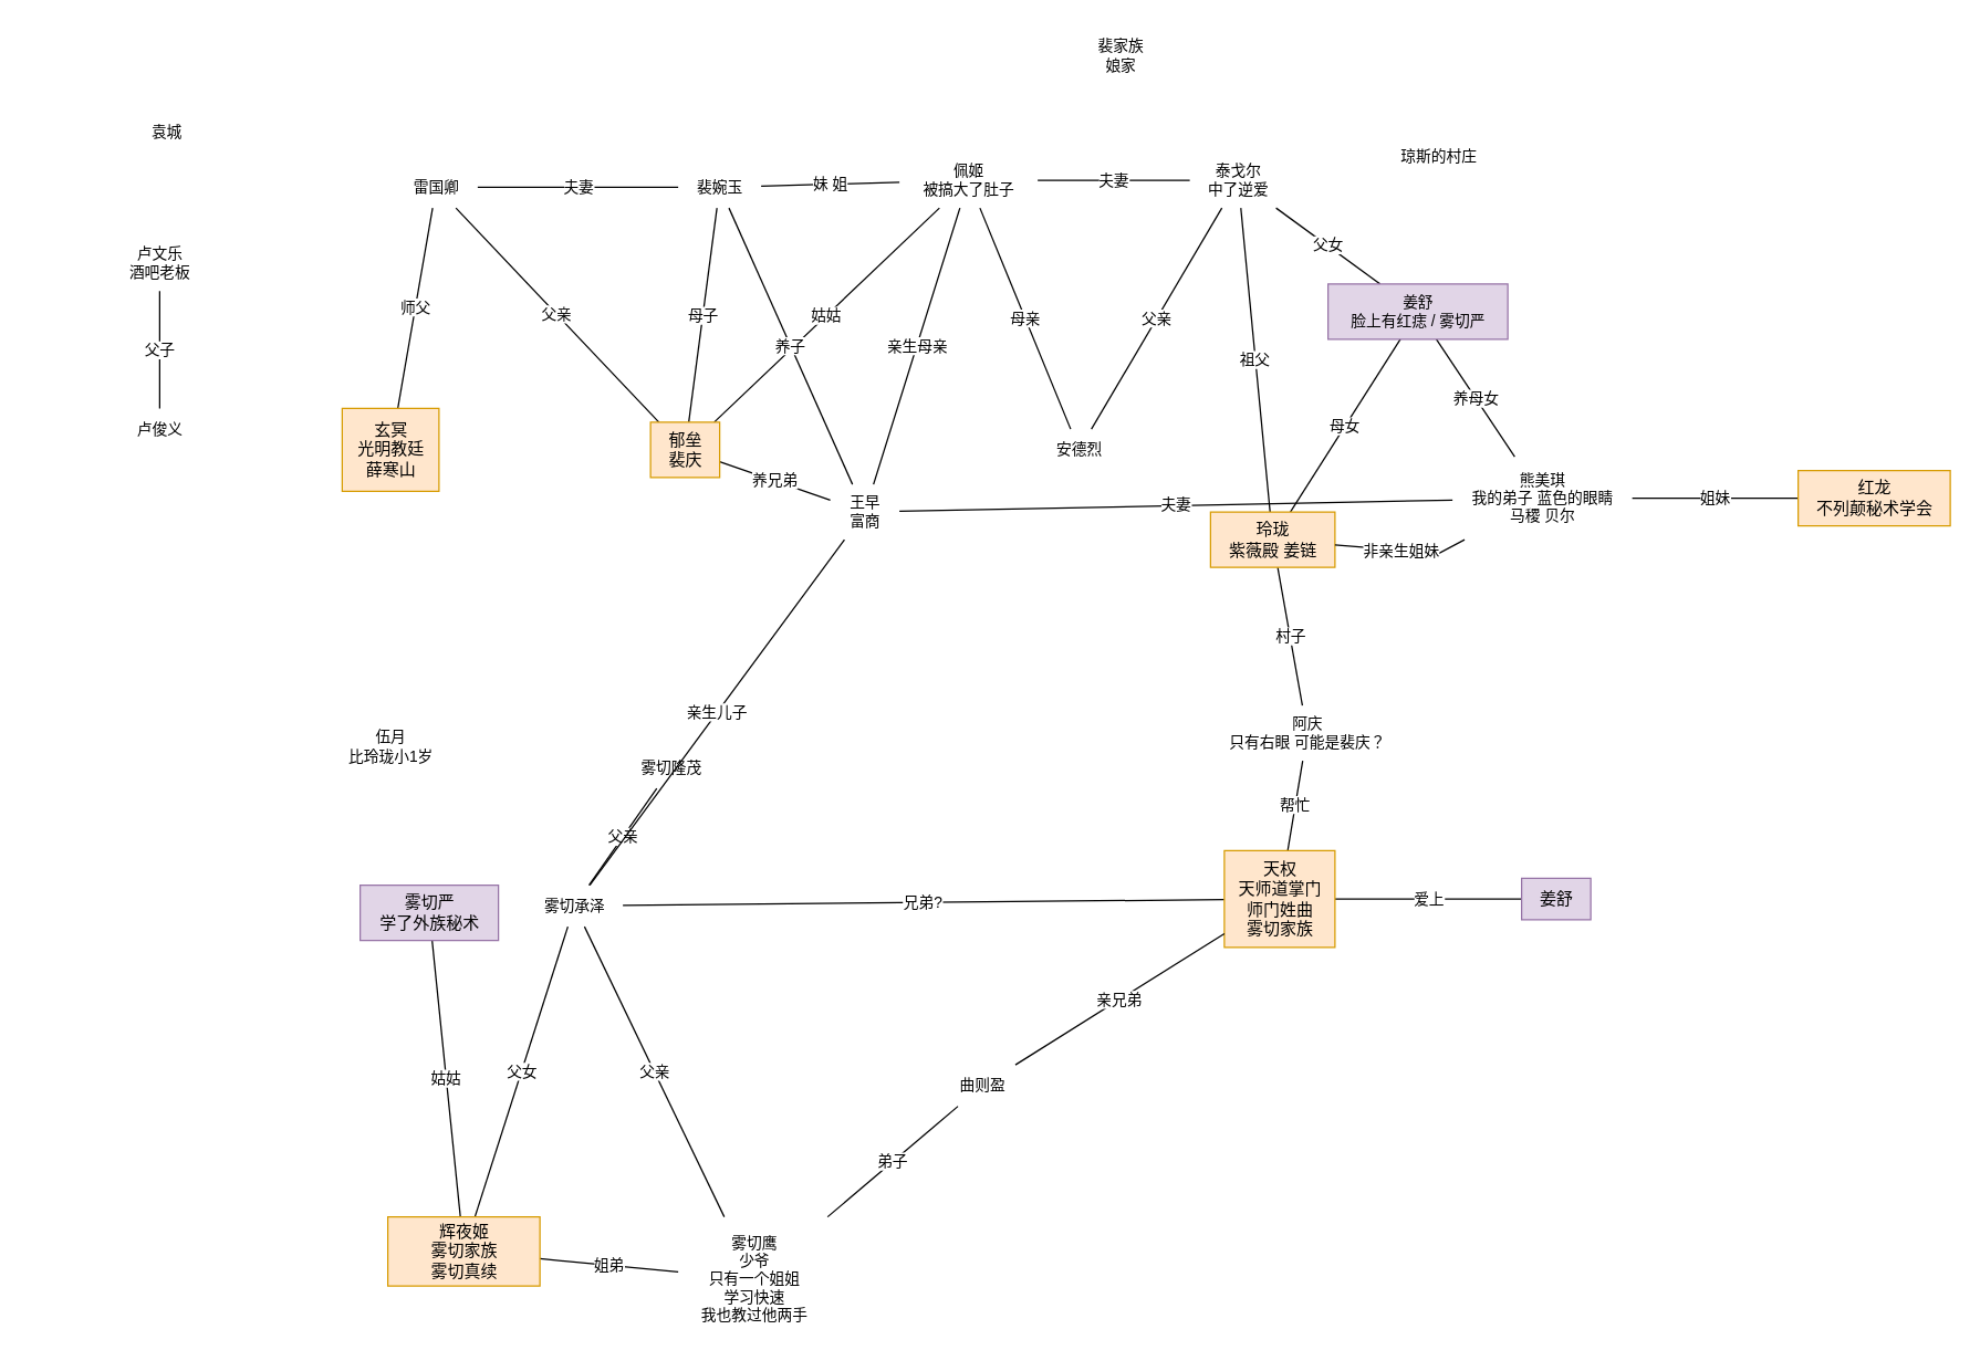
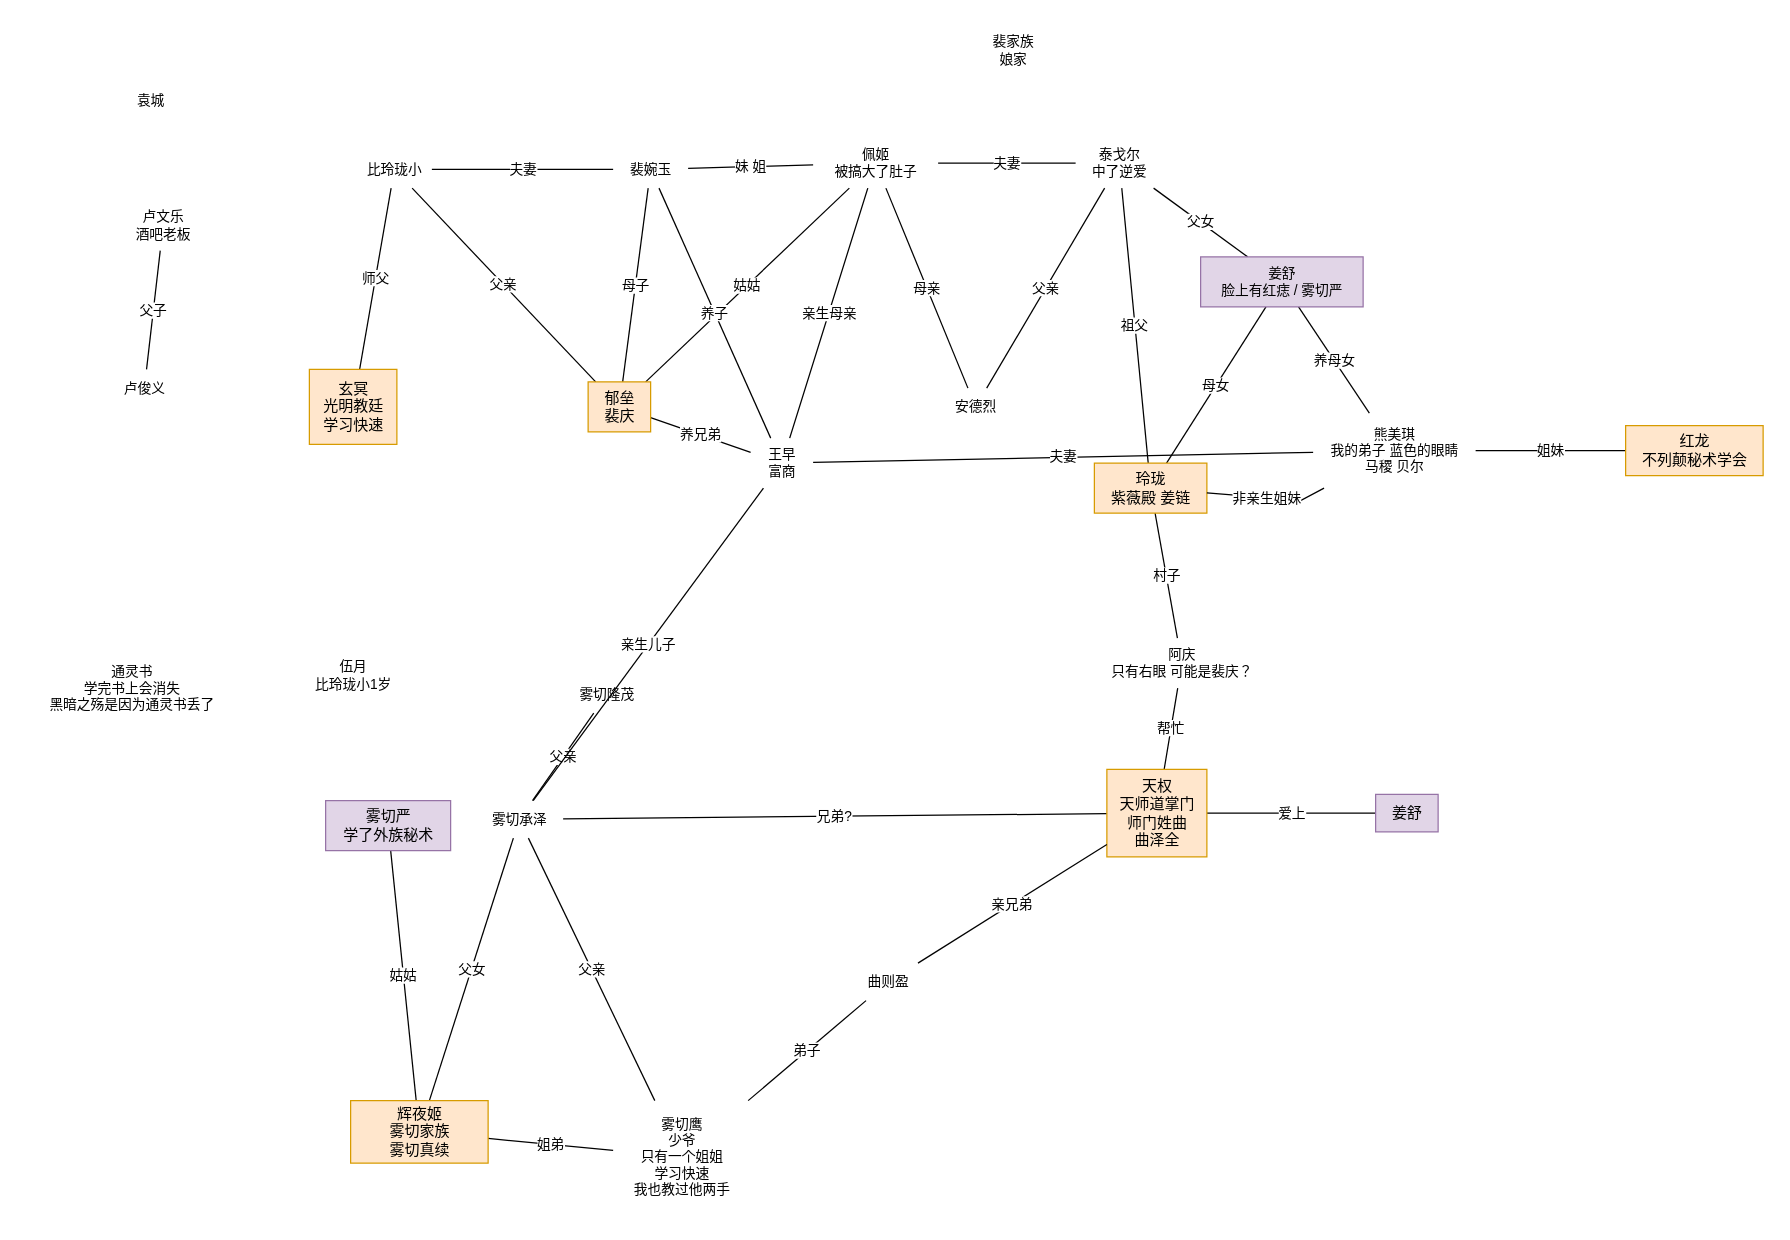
- <mxCell id="54" value="袁城" style="text;html=1;align=center;verticalAlign=middle;resizable=0;points=[];autosize=1;strokeColor=none;fillColor=none;fontSize=11;fontFamily=Helvetica;fontColor=default;" vertex="1" parent="1"><mxGeometry x="95" y="80" width="50" height="30" as="geometry" /></mxCell>
+ <mxCell id="54" value="袁城" style="text;html=1;align=center;verticalAlign=middle;resizable=0;points=[];autosize=1;strokeColor=none;fillColor=none;fontSize=11;fontFamily=Helvetica;fontColor=default;" vertex="1" parent="1"><mxGeometry x="95" y="65" width="50" height="30" as="geometry" /></mxCell>
- <mxCell id="41" value="琼斯的村庄" style="text;html=1;align=center;verticalAlign=middle;resizable=0;points=[];autosize=1;strokeColor=none;fillColor=none;fontSize=11;fontFamily=Helvetica;fontColor=default;" vertex="1" parent="1"><mxGeometry x="1000" y="98" width="80" height="30" as="geometry" /></mxCell>
- <mxCell id="27" value="雷国卿" style="text;html=1;align=center;verticalAlign=middle;resizable=0;points=[];autosize=1;strokeColor=none;fillColor=none;fontSize=11;fontFamily=Helvetica;fontColor=default;" vertex="1" parent="1"><mxGeometry x="285" y="120" width="60" height="30" as="geometry" /></mxCell>
+ <mxCell id="27" value="比玲珑小" style="text;html=1;align=center;verticalAlign=middle;resizable=0;points=[];autosize=1;strokeColor=none;fillColor=none;fontSize=11;fontFamily=Helvetica;fontColor=default;" vertex="1" parent="1"><mxGeometry x="285" y="120" width="60" height="30" as="geometry" /></mxCell>
- <mxCell id="53" value="卢文乐&lt;br&gt;酒吧老板" style="text;html=1;align=center;verticalAlign=middle;resizable=0;points=[];autosize=1;strokeColor=none;fillColor=none;fontSize=11;fontFamily=Helvetica;fontColor=default;" vertex="1" parent="1"><mxGeometry x="80" y="170" width="70" height="40" as="geometry" /></mxCell>
+ <mxCell id="53" value="卢文乐&lt;br&gt;酒吧老板" style="text;html=1;align=center;verticalAlign=middle;resizable=0;points=[];autosize=1;strokeColor=none;fillColor=none;fontSize=11;fontFamily=Helvetica;fontColor=default;" vertex="1" parent="1"><mxGeometry x="95" y="160" width="70" height="40" as="geometry" /></mxCell>
- <mxCell id="18" value="玄冥&lt;br&gt;光明教廷&lt;br&gt;薛寒山" style="text;html=1;align=center;verticalAlign=middle;resizable=0;points=[];autosize=1;strokeColor=#d79b00;fillColor=#ffe6cc;" vertex="1" parent="1"><mxGeometry x="247" y="295" width="70" height="60" as="geometry" /></mxCell>
+ <mxCell id="18" value="玄冥&lt;br&gt;光明教廷&lt;br&gt;学习快速" style="text;html=1;align=center;verticalAlign=middle;resizable=0;points=[];autosize=1;strokeColor=#d79b00;fillColor=#ffe6cc;" vertex="1" parent="1"><mxGeometry x="247" y="295" width="70" height="60" as="geometry" /></mxCell>
+ <mxCell id="58" value="通灵书&lt;br&gt;学完书上会消失&lt;br&gt;黑暗之殇是因为通灵书丢了" style="text;html=1;align=center;verticalAlign=middle;resizable=0;points=[];autosize=1;strokeColor=none;fillColor=none;fontSize=11;fontFamily=Helvetica;fontColor=default;" vertex="1" parent="1"><mxGeometry x="20" y="520" width="170" height="60" as="geometry" /></mxCell>
- <mxCell id="14" value="天权&lt;br&gt;天师道掌门&lt;br&gt;师门姓曲&lt;br&gt;雾切家族" style="text;html=1;align=center;verticalAlign=middle;resizable=0;points=[];autosize=1;strokeColor=#d79b00;fillColor=#ffe6cc;" vertex="1" parent="1"><mxGeometry x="885" y="615" width="80" height="70" as="geometry" /></mxCell>
+ <mxCell id="14" value="天权&lt;br&gt;天师道掌门&lt;br&gt;师门姓曲&lt;br&gt;曲泽全" style="text;html=1;align=center;verticalAlign=middle;resizable=0;points=[];autosize=1;strokeColor=#d79b00;fillColor=#ffe6cc;" vertex="1" parent="1"><mxGeometry x="885" y="615" width="80" height="70" as="geometry" /></mxCell>
